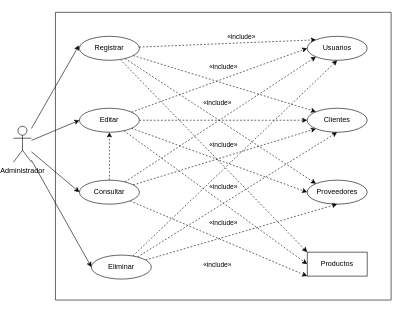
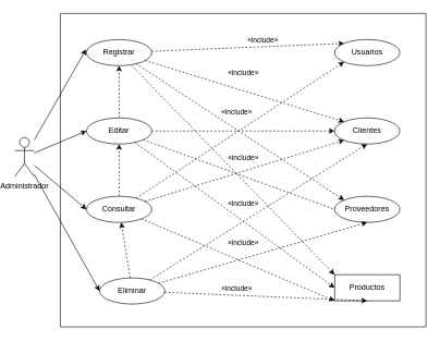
- <mxCell id="31" style="edgeStyle=none;rounded=0;orthogonalLoop=1;jettySize=auto;html=1;entryX=0.5;entryY=1;entryDx=0;entryDy=0;dashed=1;" parent="2" source="32" target="25" edge="1"><mxGeometry relative="1" as="geometry" /></mxCell>
+ <mxCell id="31" style="edgeStyle=none;rounded=0;orthogonalLoop=1;jettySize=auto;html=1;dashed=1;" parent="2" source="32" target="24" edge="1"><mxGeometry relative="1" as="geometry" /></mxCell>
- <mxCell id="15" style="edgeStyle=none;rounded=0;orthogonalLoop=1;jettySize=auto;html=1;entryX=0;entryY=0.5;entryDx=0;entryDy=0;dashed=1;" parent="2" source="19" target="25" edge="1"><mxGeometry relative="1" as="geometry" /></mxCell>
+ <mxCell id="15" style="edgeStyle=none;rounded=0;orthogonalLoop=1;jettySize=auto;html=1;dashed=1;" parent="2" source="19" target="14" edge="1"><mxGeometry relative="1" as="geometry" /></mxCell>
- <mxCell id="16" style="edgeStyle=none;rounded=0;orthogonalLoop=1;jettySize=auto;html=1;entryX=0;entryY=0.5;entryDx=0;entryDy=0;dashed=1;" parent="2" source="19" target="26" edge="1"><mxGeometry relative="1" as="geometry" /></mxCell>
+ <mxCell id="16" style="edgeStyle=none;rounded=0;orthogonalLoop=1;jettySize=auto;html=1;entryX=0;entryY=0.5;entryDx=0;entryDy=0;dashed=1;endArrow=none;" parent="2" source="19" target="26" edge="1"><mxGeometry relative="1" as="geometry" /></mxCell>
+ <mxCell id="29" style="edgeStyle=none;rounded=0;orthogonalLoop=1;jettySize=auto;html=1;entryX=0.5;entryY=1;entryDx=0;entryDy=0;dashed=1;" parent="2" source="32" target="27" edge="1"><mxGeometry relative="1" as="geometry" /></mxCell>
